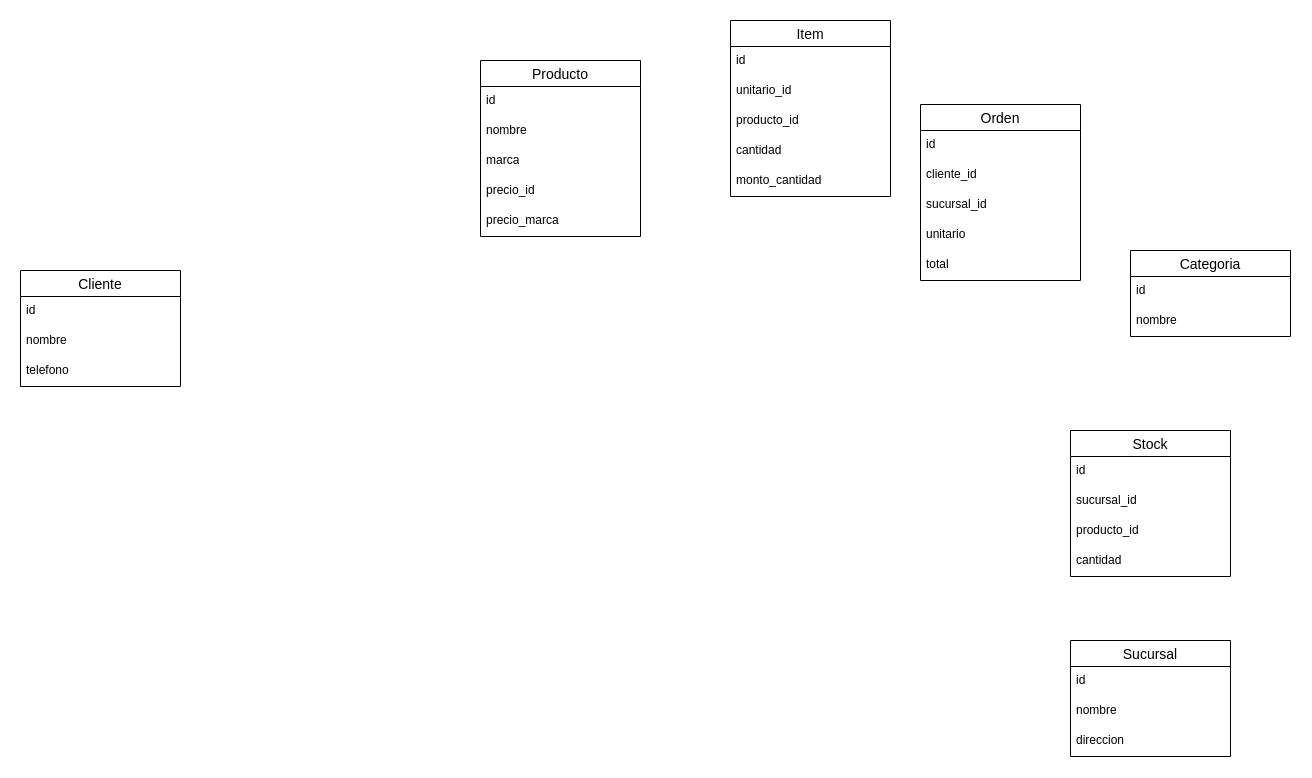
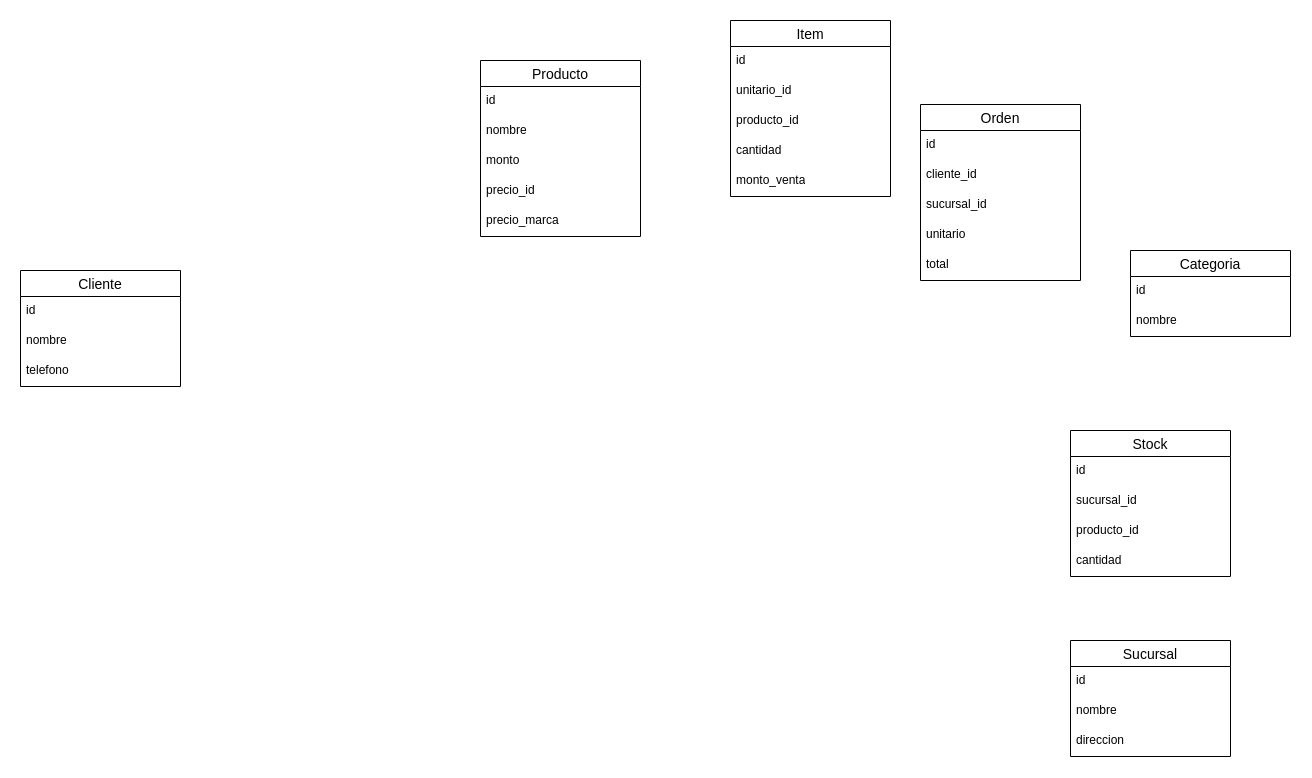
- <mxCell id="8" value="marca" style="text;strokeColor=none;fillColor=none;spacingLeft=4;spacingRight=4;overflow=hidden;rotatable=0;points=[[0,0.5],[1,0.5]];portConstraint=eastwest;fontSize=12;whiteSpace=wrap;html=1;" vertex="1" parent="5"><mxGeometry y="86" width="160" height="30" as="geometry" /></mxCell>
+ <mxCell id="8" value="monto" style="text;strokeColor=none;fillColor=none;spacingLeft=4;spacingRight=4;overflow=hidden;rotatable=0;points=[[0,0.5],[1,0.5]];portConstraint=eastwest;fontSize=12;whiteSpace=wrap;html=1;" vertex="1" parent="5"><mxGeometry y="86" width="160" height="30" as="geometry" /></mxCell>
- <mxCell id="35" value="monto_cantidad" style="text;strokeColor=none;fillColor=none;spacingLeft=4;spacingRight=4;overflow=hidden;rotatable=0;points=[[0,0.5],[1,0.5]];portConstraint=eastwest;fontSize=12;whiteSpace=wrap;html=1;" vertex="1" parent="30"><mxGeometry y="146" width="160" height="30" as="geometry" /></mxCell>
+ <mxCell id="35" value="monto_venta" style="text;strokeColor=none;fillColor=none;spacingLeft=4;spacingRight=4;overflow=hidden;rotatable=0;points=[[0,0.5],[1,0.5]];portConstraint=eastwest;fontSize=12;whiteSpace=wrap;html=1;" vertex="1" parent="30"><mxGeometry y="146" width="160" height="30" as="geometry" /></mxCell>
